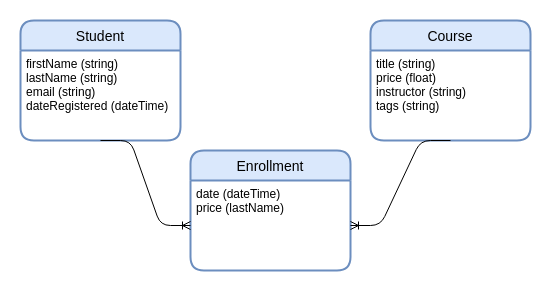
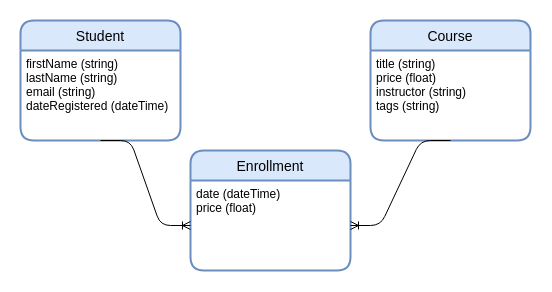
- <mxCell id="7" value="date (dateTime)&#10;price (lastName)" style="align=left;strokeColor=none;fillColor=none;spacingLeft=4;fontSize=12;verticalAlign=top;resizable=0;rotatable=0;part=1;" vertex="1" parent="6"><mxGeometry y="30" width="160" height="90" as="geometry" /></mxCell>
+ <mxCell id="7" value="date (dateTime)&#10;price (float)" style="align=left;strokeColor=none;fillColor=none;spacingLeft=4;fontSize=12;verticalAlign=top;resizable=0;rotatable=0;part=1;" vertex="1" parent="6"><mxGeometry y="30" width="160" height="90" as="geometry" /></mxCell>
